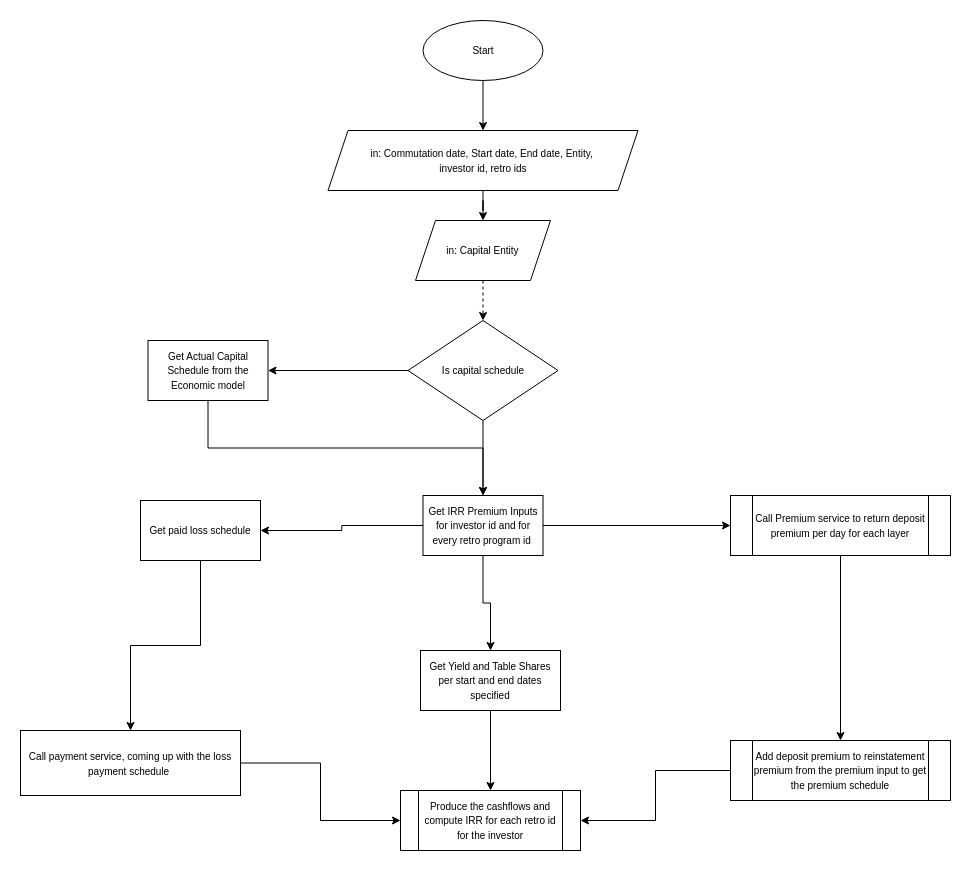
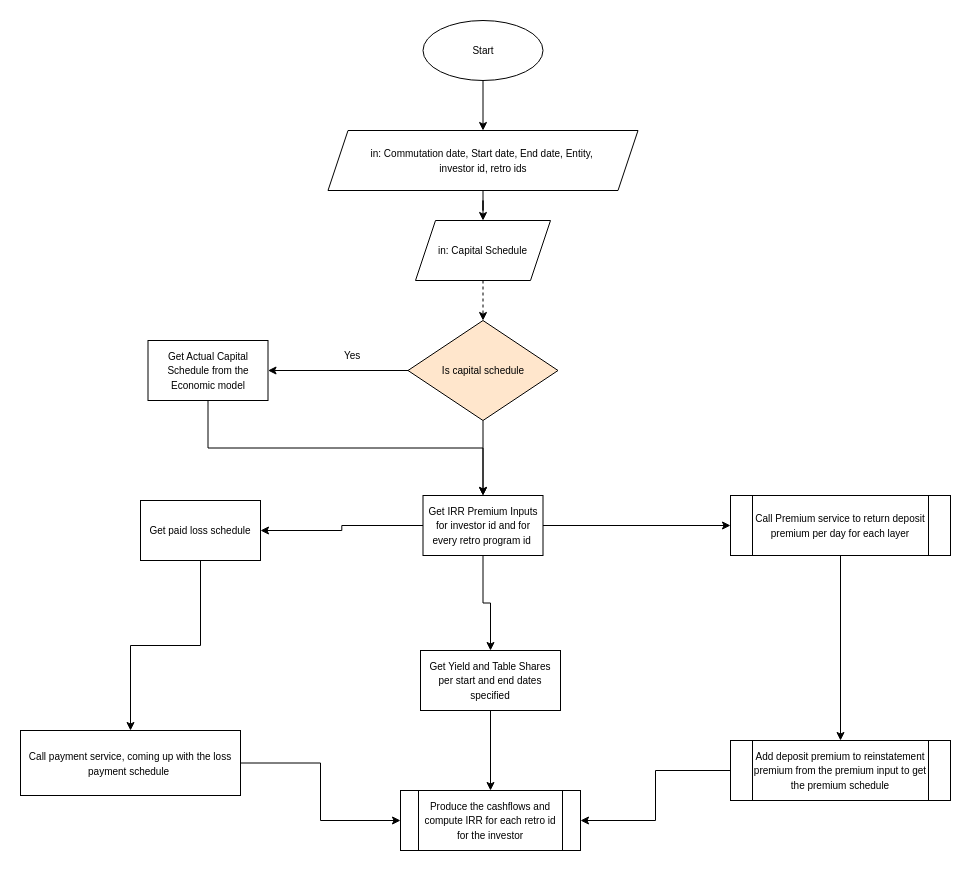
- <mxCell id="7" value="&lt;font style=&quot;font-size: 10px;&quot;&gt;in: Capital Entity&lt;/font&gt;" style="shape=parallelogram;perimeter=parallelogramPerimeter;whiteSpace=wrap;html=1;fixedSize=1;" vertex="1" parent="1"><mxGeometry x="415" y="220" width="135" height="60" as="geometry" /></mxCell>
+ <mxCell id="7" value="&lt;font style=&quot;font-size: 10px;&quot;&gt;in: Capital Schedule&lt;/font&gt;" style="shape=parallelogram;perimeter=parallelogramPerimeter;whiteSpace=wrap;html=1;fixedSize=1;" vertex="1" parent="1"><mxGeometry x="415" y="220" width="135" height="60" as="geometry" /></mxCell>
+ <mxCell id="13" value="&lt;font style=&quot;font-size: 10px;&quot;&gt;Yes&amp;nbsp;&lt;/font&gt;" style="text;html=1;align=center;verticalAlign=middle;resizable=0;points=[];autosize=1;strokeColor=none;fillColor=none;" vertex="1" parent="1"><mxGeometry x="332.5" y="340" width="40" height="30" as="geometry" /></mxCell>
- <mxCell id="10" value="&lt;font style=&quot;font-size: 10px;&quot;&gt;Is capital schedule&lt;/font&gt;" style="rhombus;whiteSpace=wrap;html=1;" vertex="1" parent="1"><mxGeometry x="407.5" y="320" width="150" height="100" as="geometry" /></mxCell>
+ <mxCell id="10" value="&lt;font style=&quot;font-size: 10px;&quot;&gt;Is capital schedule&lt;/font&gt;" style="rhombus;whiteSpace=wrap;html=1;fillColor=#ffe6cc;" vertex="1" parent="1"><mxGeometry x="407.5" y="320" width="150" height="100" as="geometry" /></mxCell>
